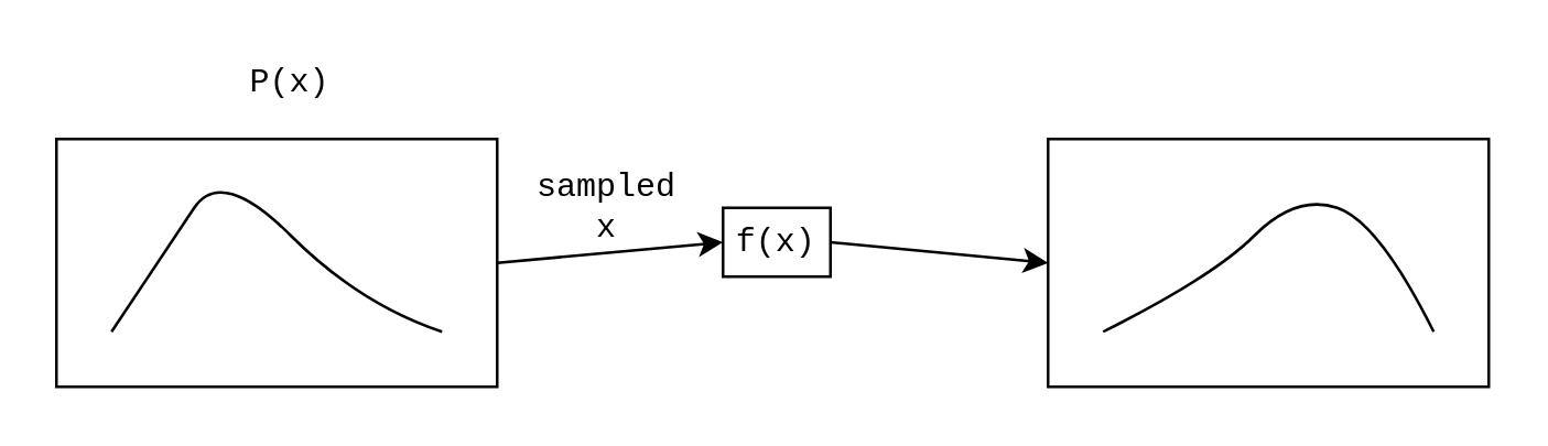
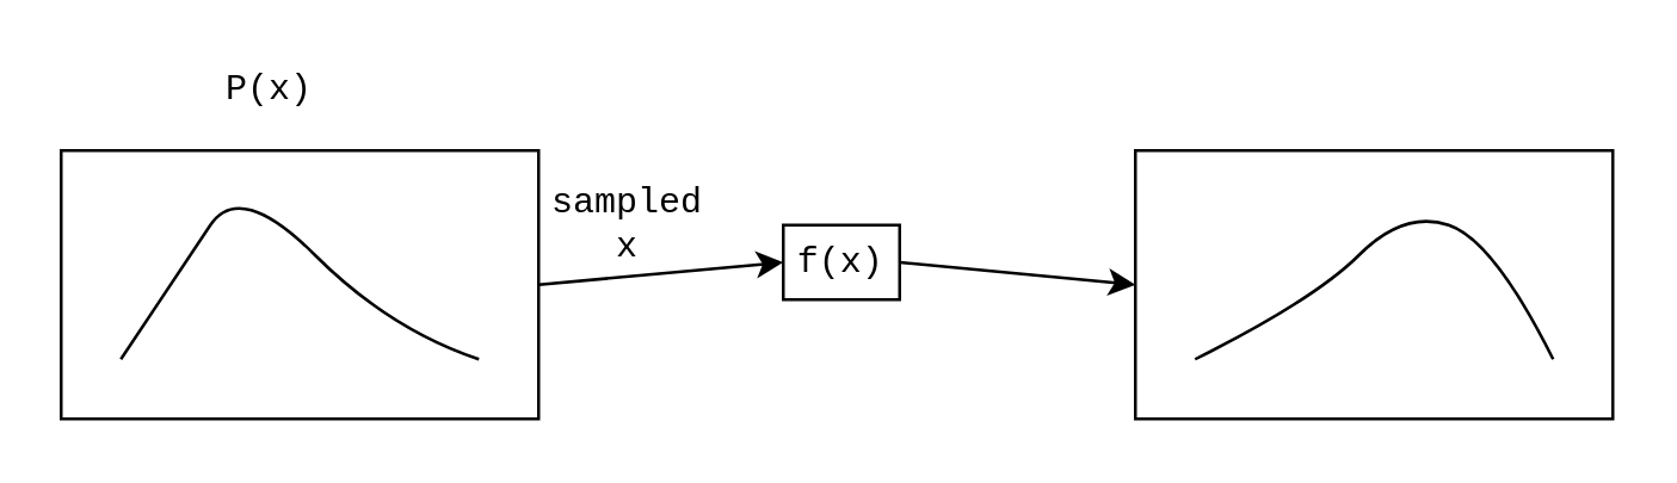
- <mxCell id="9" value="P(x)" style="text;html=1;strokeColor=none;fillColor=none;align=center;verticalAlign=middle;whiteSpace=wrap;rounded=0;fontFamily=Courier New;" parent="1" vertex="1"><mxGeometry x="85" y="20" width="40" height="20" as="geometry" /></mxCell>
+ <mxCell id="9" value="P(x)" style="text;html=1;strokeColor=none;fillColor=none;align=center;verticalAlign=middle;whiteSpace=wrap;rounded=0;fontFamily=Courier New;" parent="1" vertex="1"><mxGeometry x="70" y="20" width="40" height="20" as="geometry" /></mxCell>
- <mxCell id="10" value="sampled&lt;br&gt;x" style="text;html=1;strokeColor=none;fillColor=none;align=center;verticalAlign=middle;whiteSpace=wrap;rounded=0;fontFamily=Courier New;" parent="1" vertex="1"><mxGeometry x="200" y="65" width="40" height="20" as="geometry" /></mxCell>
+ <mxCell id="10" value="sampled&lt;br&gt;x" style="text;html=1;strokeColor=none;fillColor=none;align=center;verticalAlign=middle;whiteSpace=wrap;rounded=0;fontFamily=Courier New;" parent="1" vertex="1"><mxGeometry x="190" y="65" width="40" height="20" as="geometry" /></mxCell>
